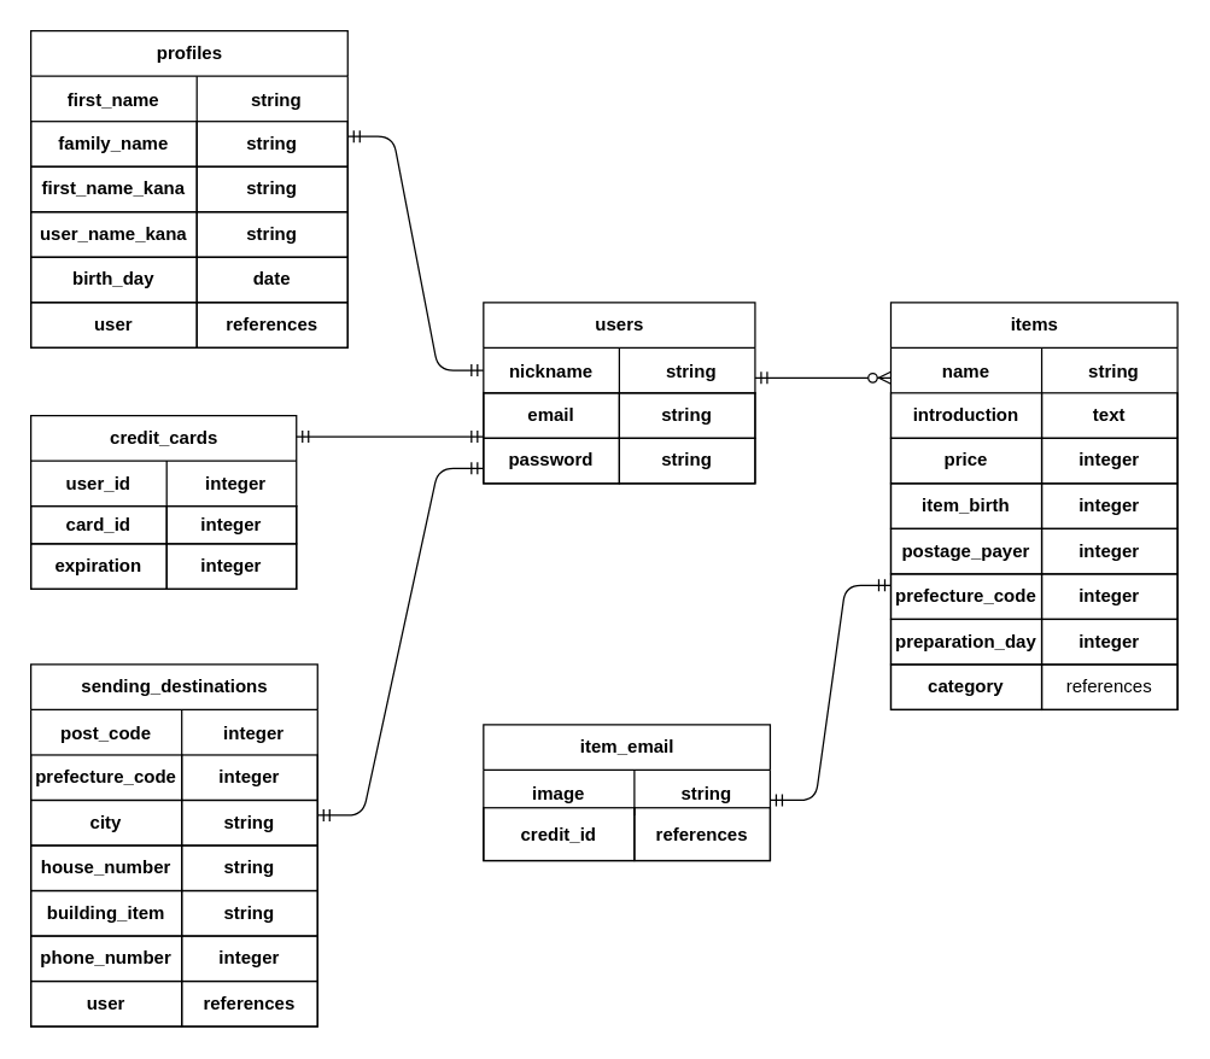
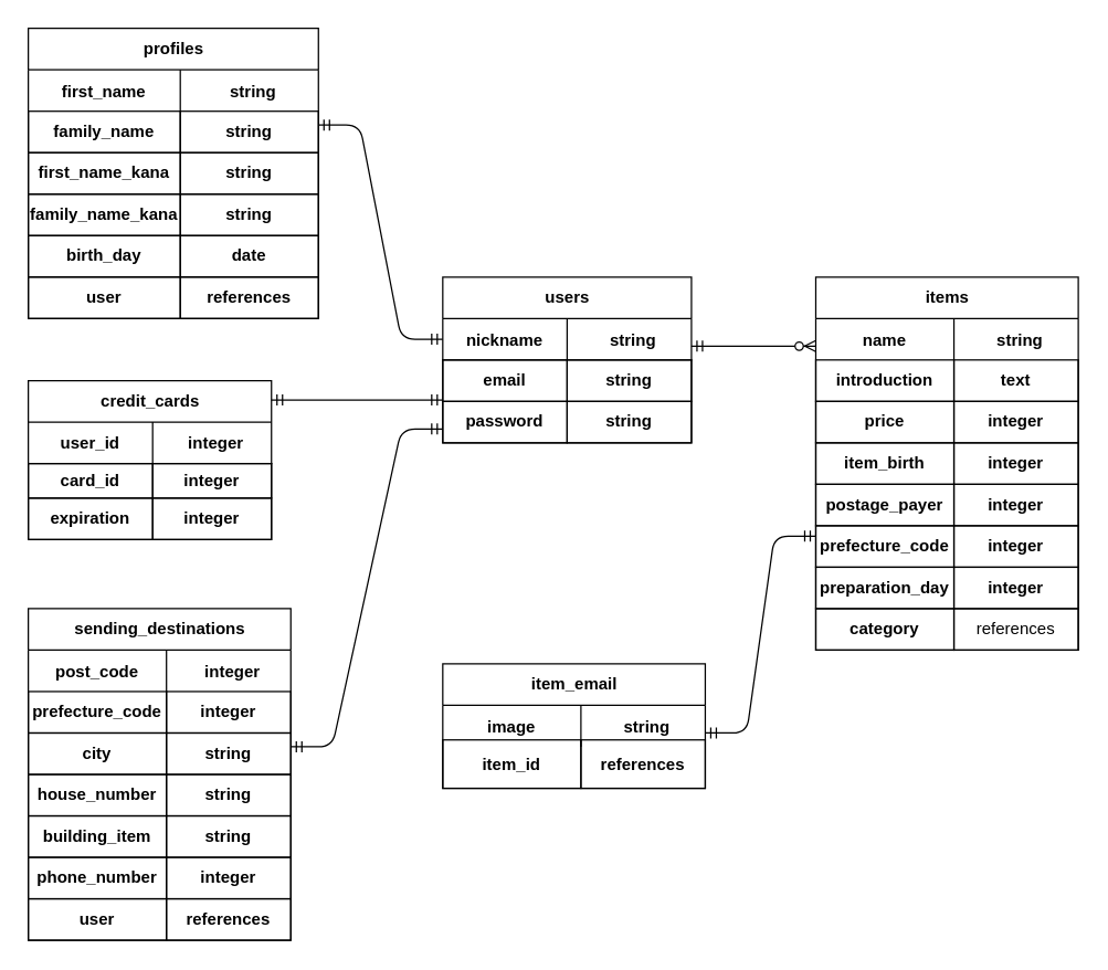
- <mxCell id="36" value="user_name_kana" style="whiteSpace=wrap;html=1;fillColor=none;gradientColor=none;align=center;fontStyle=1" vertex="1" parent="1"><mxGeometry x="20" y="140" width="110" height="30" as="geometry" /></mxCell>
+ <mxCell id="36" value="family_name_kana" style="whiteSpace=wrap;html=1;fillColor=none;gradientColor=none;align=center;fontStyle=1" vertex="1" parent="1"><mxGeometry x="20" y="140" width="110" height="30" as="geometry" /></mxCell>
- <mxCell id="70" value="credit_id" style="whiteSpace=wrap;html=1;fillColor=none;gradientColor=none;align=center;fontStyle=1" vertex="1" parent="1"><mxGeometry x="320" y="535" width="100" height="35" as="geometry" /></mxCell>
+ <mxCell id="70" value="item_id" style="whiteSpace=wrap;html=1;fillColor=none;gradientColor=none;align=center;fontStyle=1" vertex="1" parent="1"><mxGeometry x="320" y="535" width="100" height="35" as="geometry" /></mxCell>
